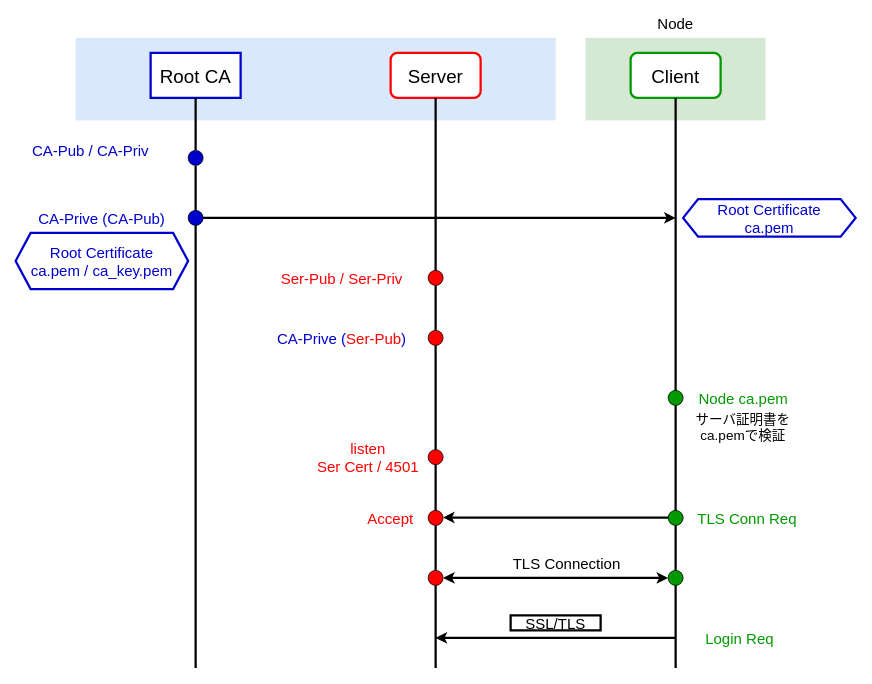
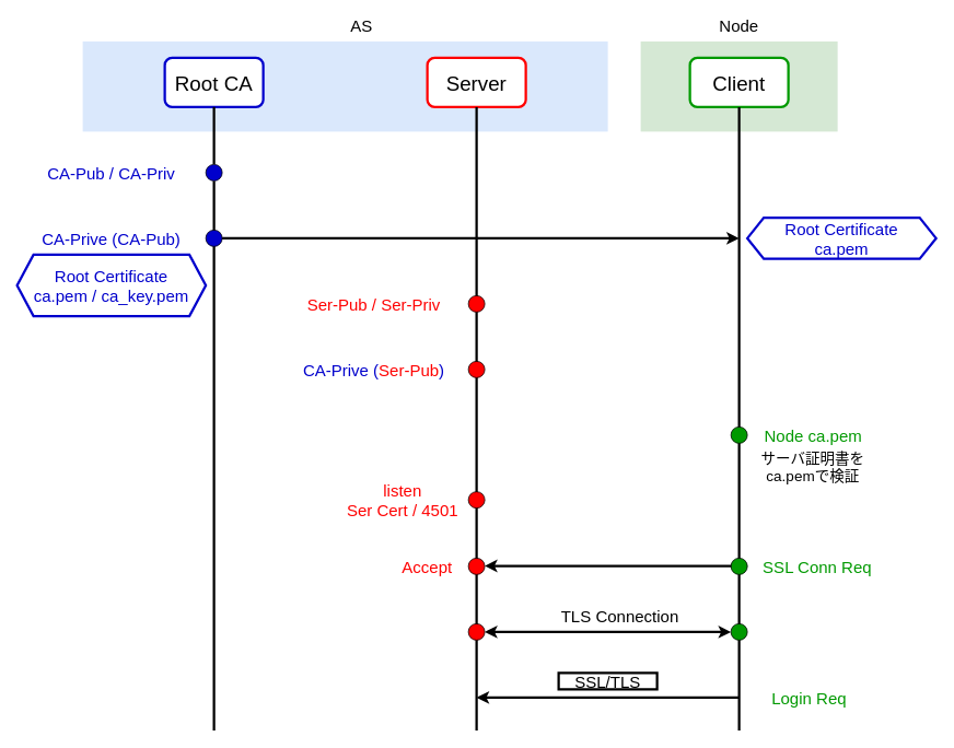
+ <mxCell id="39" value="&lt;span style=&quot;color: rgb(0 , 0 , 0) ; font-size: 20px&quot;&gt;AS&lt;/span&gt;" style="text;html=1;strokeColor=none;fillColor=none;align=center;verticalAlign=middle;whiteSpace=wrap;rounded=0;fontColor=#0000CC;" vertex="1" parent="1"><mxGeometry x="420" y="20" width="40" height="20" as="geometry" /></mxCell>
- <mxCell id="4" value="&lt;font style=&quot;font-size: 25px&quot;&gt;Root CA&lt;/font&gt;" style="whiteSpace=wrap;html=1;strokeColor=#0000CC;strokeWidth=3;rounded=0;" vertex="1" parent="1"><mxGeometry x="200" y="70" width="120" height="60" as="geometry" /></mxCell>
+ <mxCell id="4" value="&lt;font style=&quot;font-size: 25px&quot;&gt;Root CA&lt;/font&gt;" style="rounded=1;whiteSpace=wrap;html=1;strokeColor=#0000CC;strokeWidth=3;" vertex="1" parent="1"><mxGeometry x="200" y="70" width="120" height="60" as="geometry" /></mxCell>
- <mxCell id="8" value="&lt;font style=&quot;font-size: 20px&quot;&gt;CA-Pub / CA-Priv&lt;/font&gt;" style="text;html=1;strokeColor=none;fillColor=none;align=center;verticalAlign=middle;whiteSpace=wrap;rounded=0;fontColor=#0000CC;" vertex="1" parent="1"><mxGeometry x="5" y="190" width="230" height="20" as="geometry" /></mxCell>
+ <mxCell id="8" value="&lt;font style=&quot;font-size: 20px&quot;&gt;CA-Pub / CA-Priv&lt;/font&gt;" style="text;html=1;strokeColor=none;fillColor=none;align=center;verticalAlign=middle;whiteSpace=wrap;rounded=0;fontColor=#0000CC;" vertex="1" parent="1"><mxGeometry x="20" y="200" width="230" height="20" as="geometry" /></mxCell>
- <mxCell id="30" value="&lt;font color=&quot;#009900&quot;&gt;&lt;span style=&quot;font-size: 20px&quot;&gt;TLS Conn Req&lt;/span&gt;&lt;/font&gt;" style="text;html=1;align=center;verticalAlign=middle;resizable=0;points=[];autosize=1;strokeColor=none;fontColor=#0000CC;" vertex="1" parent="1"><mxGeometry x="920" y="680" width="150" height="20" as="geometry" /></mxCell>
+ <mxCell id="30" value="&lt;font color=&quot;#009900&quot;&gt;&lt;span style=&quot;font-size: 20px&quot;&gt;SSL Conn Req&lt;/span&gt;&lt;/font&gt;" style="text;html=1;align=center;verticalAlign=middle;resizable=0;points=[];autosize=1;strokeColor=none;fontColor=#0000CC;" vertex="1" parent="1"><mxGeometry x="920" y="680" width="150" height="20" as="geometry" /></mxCell>
